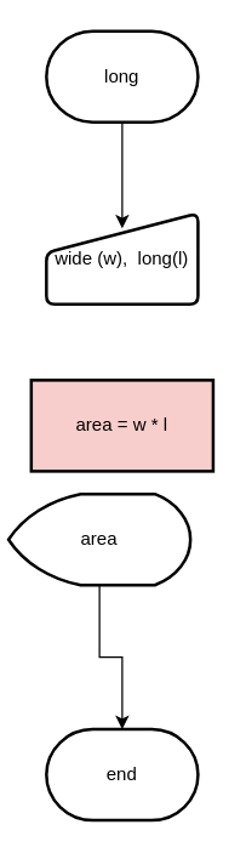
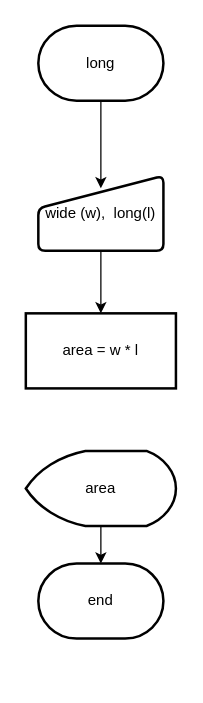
+ <mxCell id="4" value="" style="edgeStyle=orthogonalEdgeStyle;rounded=0;orthogonalLoop=1;jettySize=auto;html=1;" edge="1" parent="1" source="5" target="6"><mxGeometry relative="1" as="geometry" /></mxCell>
- <mxCell id="6" value="area = w * l" style="rounded=0;whiteSpace=wrap;html=1;strokeWidth=2;fillColor=#f8cecc;" vertex="1" parent="1"><mxGeometry x="20" y="250" width="120" height="60" as="geometry" /></mxCell>
+ <mxCell id="6" value="area = w * l" style="rounded=0;whiteSpace=wrap;html=1;strokeWidth=2;" vertex="1" parent="1"><mxGeometry x="20" y="250" width="120" height="60" as="geometry" /></mxCell>
- <mxCell id="8" value="area" style="strokeWidth=2;html=1;shape=mxgraph.flowchart.display;whiteSpace=wrap;" vertex="1" parent="1"><mxGeometry x="5" y="325" width="120" height="60" as="geometry" /></mxCell>
+ <mxCell id="8" value="area" style="strokeWidth=2;html=1;shape=mxgraph.flowchart.display;whiteSpace=wrap;" vertex="1" parent="1"><mxGeometry x="20" y="360" width="120" height="60" as="geometry" /></mxCell>
- <mxCell id="9" value="end" style="strokeWidth=2;html=1;shape=mxgraph.flowchart.terminator;whiteSpace=wrap;" vertex="1" parent="1"><mxGeometry x="30" y="480" width="100" height="60" as="geometry" /></mxCell>
+ <mxCell id="9" value="end" style="strokeWidth=2;html=1;shape=mxgraph.flowchart.terminator;whiteSpace=wrap;" vertex="1" parent="1"><mxGeometry x="30" y="450" width="100" height="60" as="geometry" /></mxCell>
